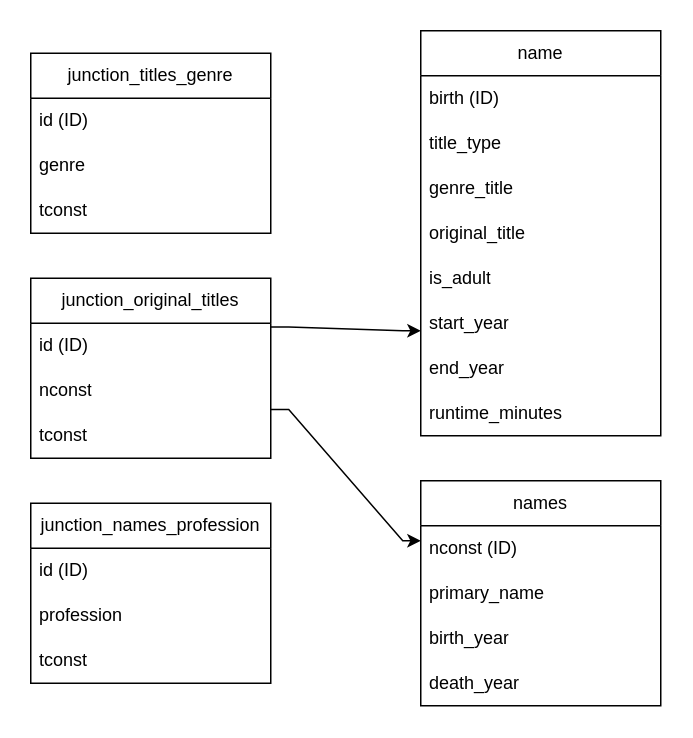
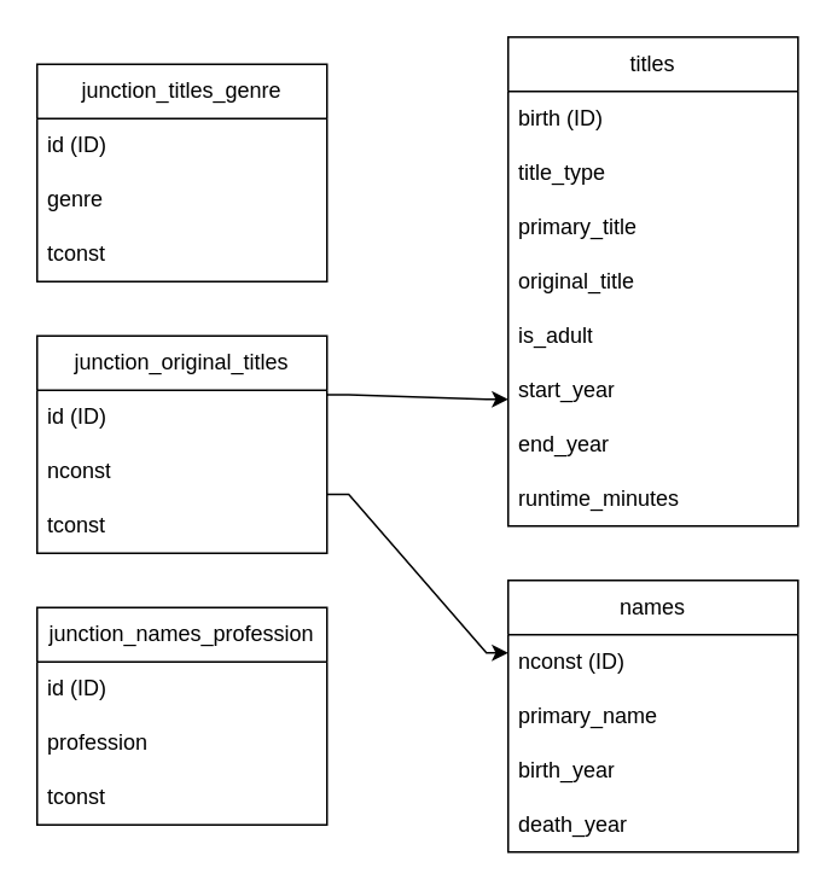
- <mxCell id="7" value="name" style="swimlane;fontStyle=0;childLayout=stackLayout;horizontal=1;startSize=30;horizontalStack=0;resizeParent=1;resizeParentMax=0;resizeLast=0;collapsible=1;marginBottom=0;whiteSpace=wrap;html=1;" vertex="1" parent="1"><mxGeometry x="280" y="20" width="160" height="270" as="geometry" /></mxCell>
+ <mxCell id="7" value="titles" style="swimlane;fontStyle=0;childLayout=stackLayout;horizontal=1;startSize=30;horizontalStack=0;resizeParent=1;resizeParentMax=0;resizeLast=0;collapsible=1;marginBottom=0;whiteSpace=wrap;html=1;" vertex="1" parent="1"><mxGeometry x="280" y="20" width="160" height="270" as="geometry" /></mxCell>
- <mxCell id="10" value="genre_title" style="text;strokeColor=none;fillColor=none;align=left;verticalAlign=middle;spacingLeft=4;spacingRight=4;overflow=hidden;points=[[0,0.5],[1,0.5]];portConstraint=eastwest;rotatable=0;whiteSpace=wrap;html=1;" vertex="1" parent="7"><mxGeometry y="90" width="160" height="30" as="geometry" /></mxCell>
+ <mxCell id="10" value="primary_title" style="text;strokeColor=none;fillColor=none;align=left;verticalAlign=middle;spacingLeft=4;spacingRight=4;overflow=hidden;points=[[0,0.5],[1,0.5]];portConstraint=eastwest;rotatable=0;whiteSpace=wrap;html=1;" vertex="1" parent="7"><mxGeometry y="90" width="160" height="30" as="geometry" /></mxCell>
